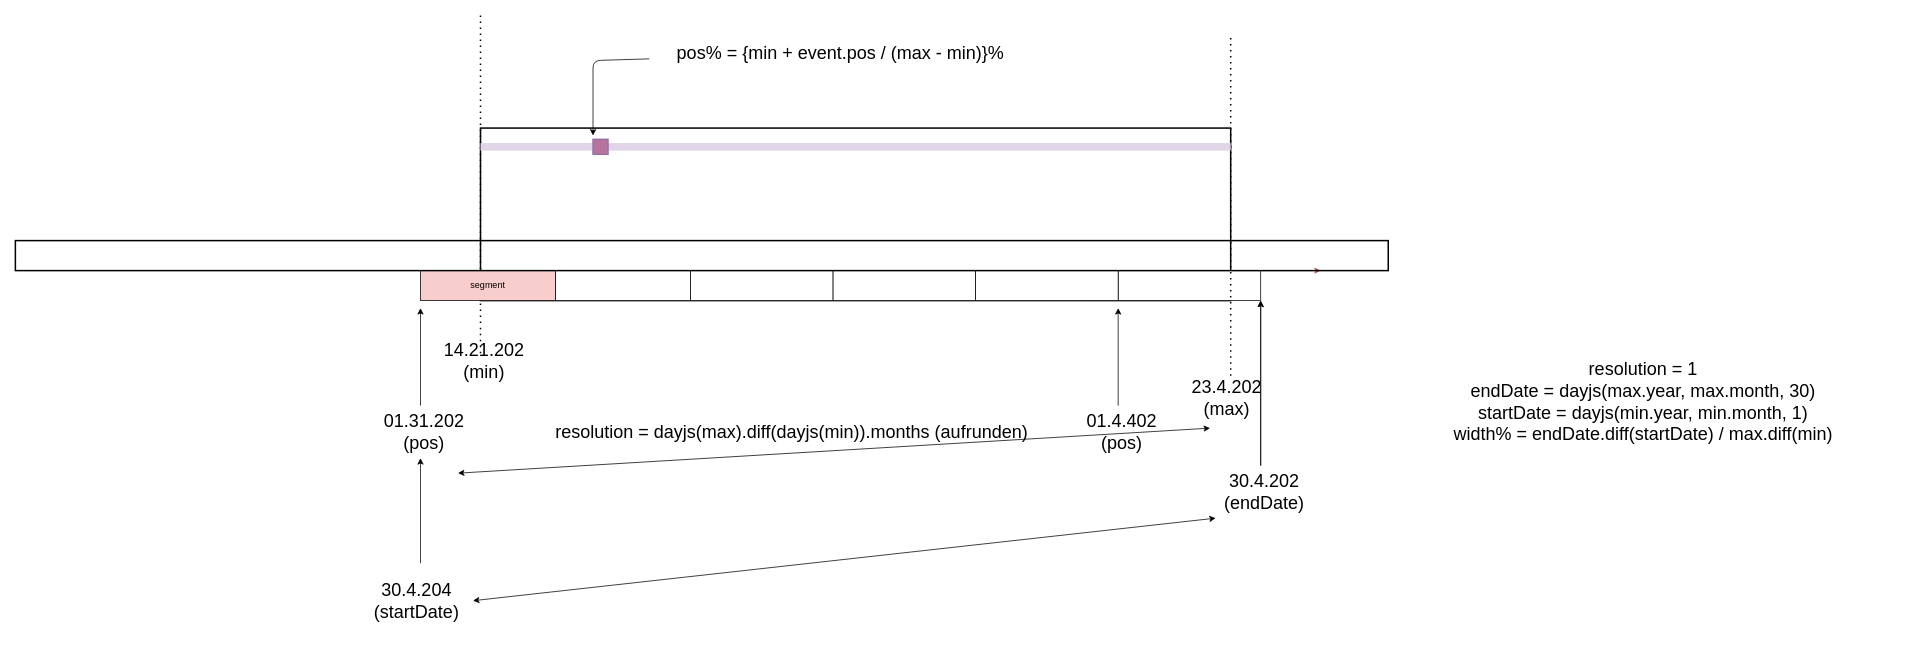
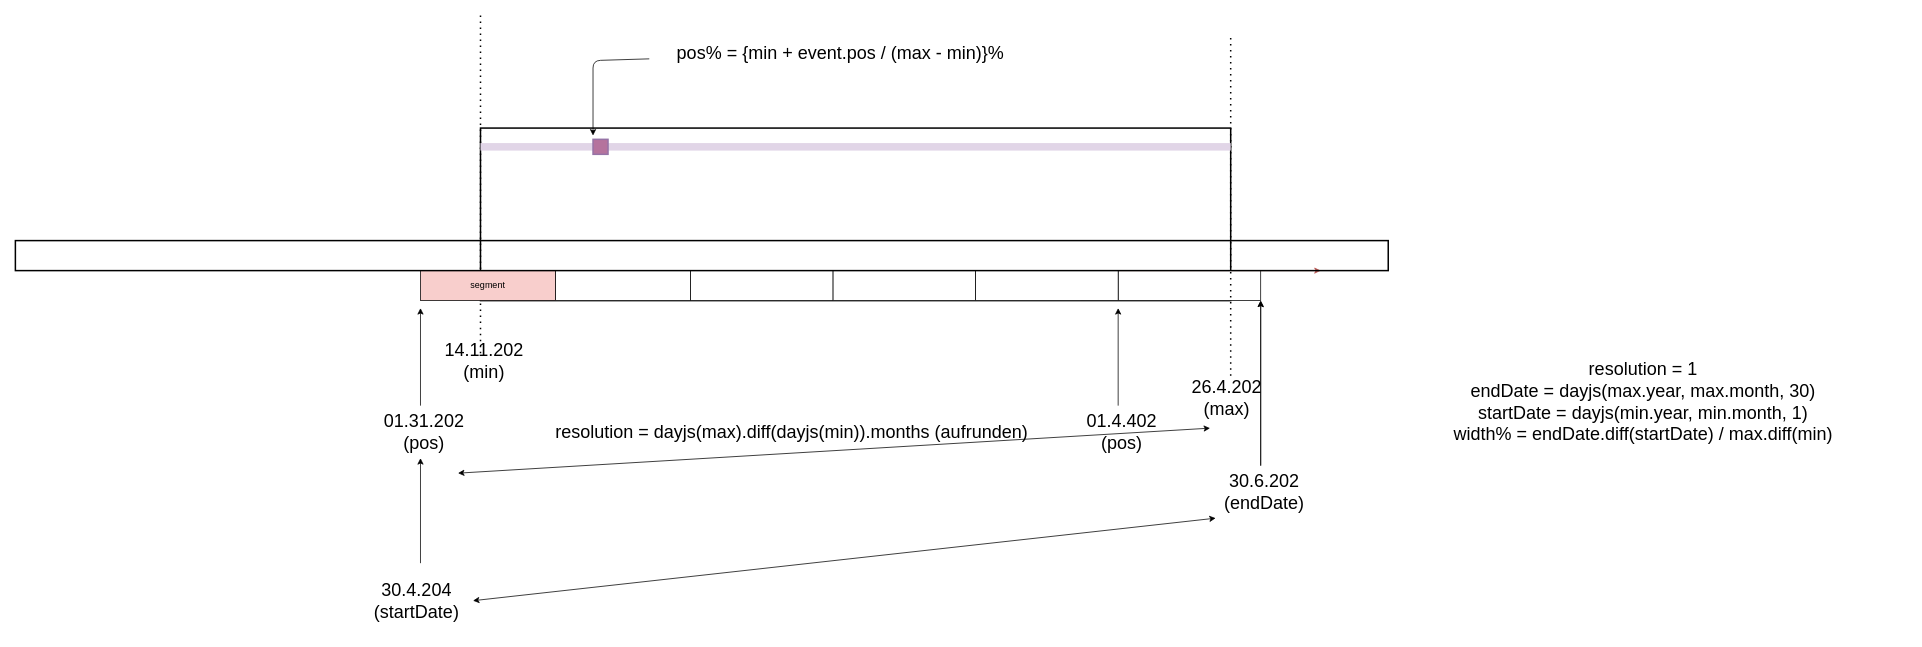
- <mxCell id="21" value="14.21.202 (min)" style="text;html=1;strokeColor=none;fillColor=none;align=center;verticalAlign=middle;whiteSpace=wrap;rounded=0;fontSize=24;" vertex="1" parent="1"><mxGeometry x="600" y="440" width="90" height="80" as="geometry" /></mxCell>
+ <mxCell id="21" value="14.11.202 (min)" style="text;html=1;strokeColor=none;fillColor=none;align=center;verticalAlign=middle;whiteSpace=wrap;rounded=0;fontSize=24;" vertex="1" parent="1"><mxGeometry x="600" y="440" width="90" height="80" as="geometry" /></mxCell>
- <mxCell id="15" value="23.4.202&lt;br&gt;(max)" style="text;html=1;strokeColor=none;fillColor=none;align=center;verticalAlign=middle;whiteSpace=wrap;rounded=0;fontSize=24;" vertex="1" parent="1"><mxGeometry x="1590" y="490" width="90" height="80" as="geometry" /></mxCell>
+ <mxCell id="15" value="26.4.202&lt;br&gt;(max)" style="text;html=1;strokeColor=none;fillColor=none;align=center;verticalAlign=middle;whiteSpace=wrap;rounded=0;fontSize=24;" vertex="1" parent="1"><mxGeometry x="1590" y="490" width="90" height="80" as="geometry" /></mxCell>
- <mxCell id="30" value="30.4.202&lt;br&gt;(endDate)" style="text;html=1;strokeColor=none;fillColor=none;align=center;verticalAlign=middle;whiteSpace=wrap;rounded=0;fontSize=24;" vertex="1" parent="1"><mxGeometry x="1640" y="615" width="90" height="80" as="geometry" /></mxCell>
+ <mxCell id="30" value="30.6.202&lt;br&gt;(endDate)" style="text;html=1;strokeColor=none;fillColor=none;align=center;verticalAlign=middle;whiteSpace=wrap;rounded=0;fontSize=24;" vertex="1" parent="1"><mxGeometry x="1640" y="615" width="90" height="80" as="geometry" /></mxCell>
